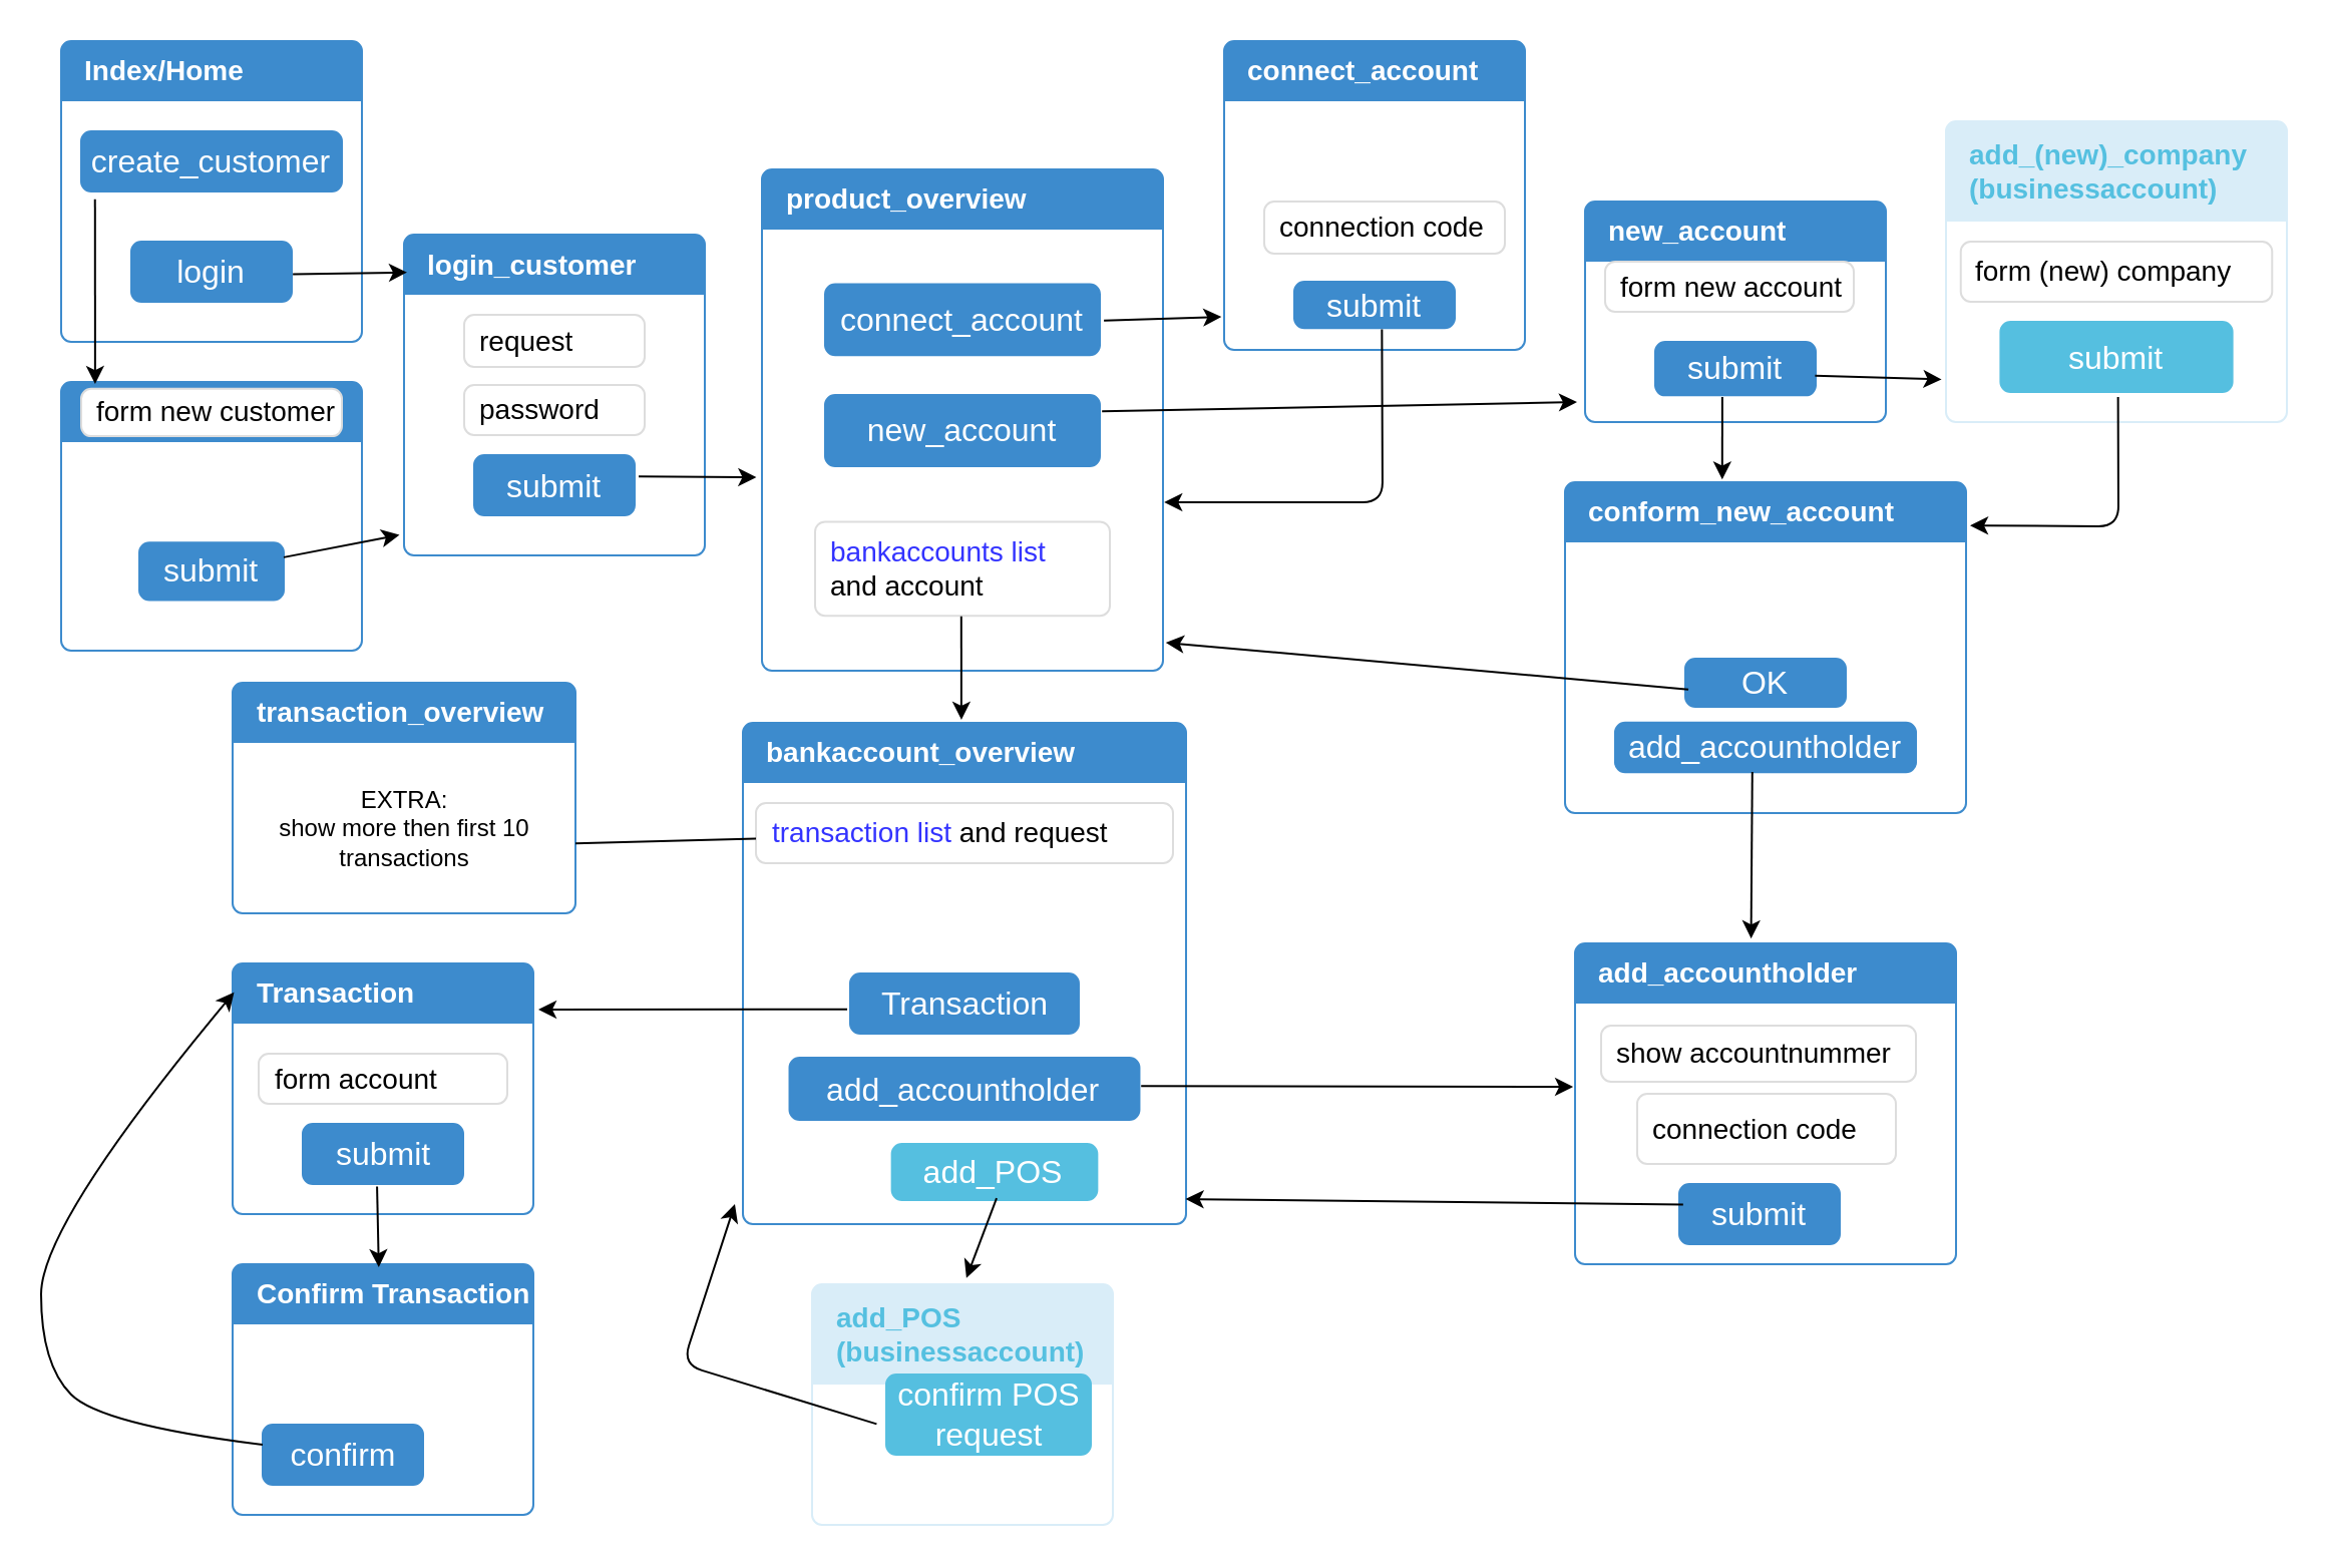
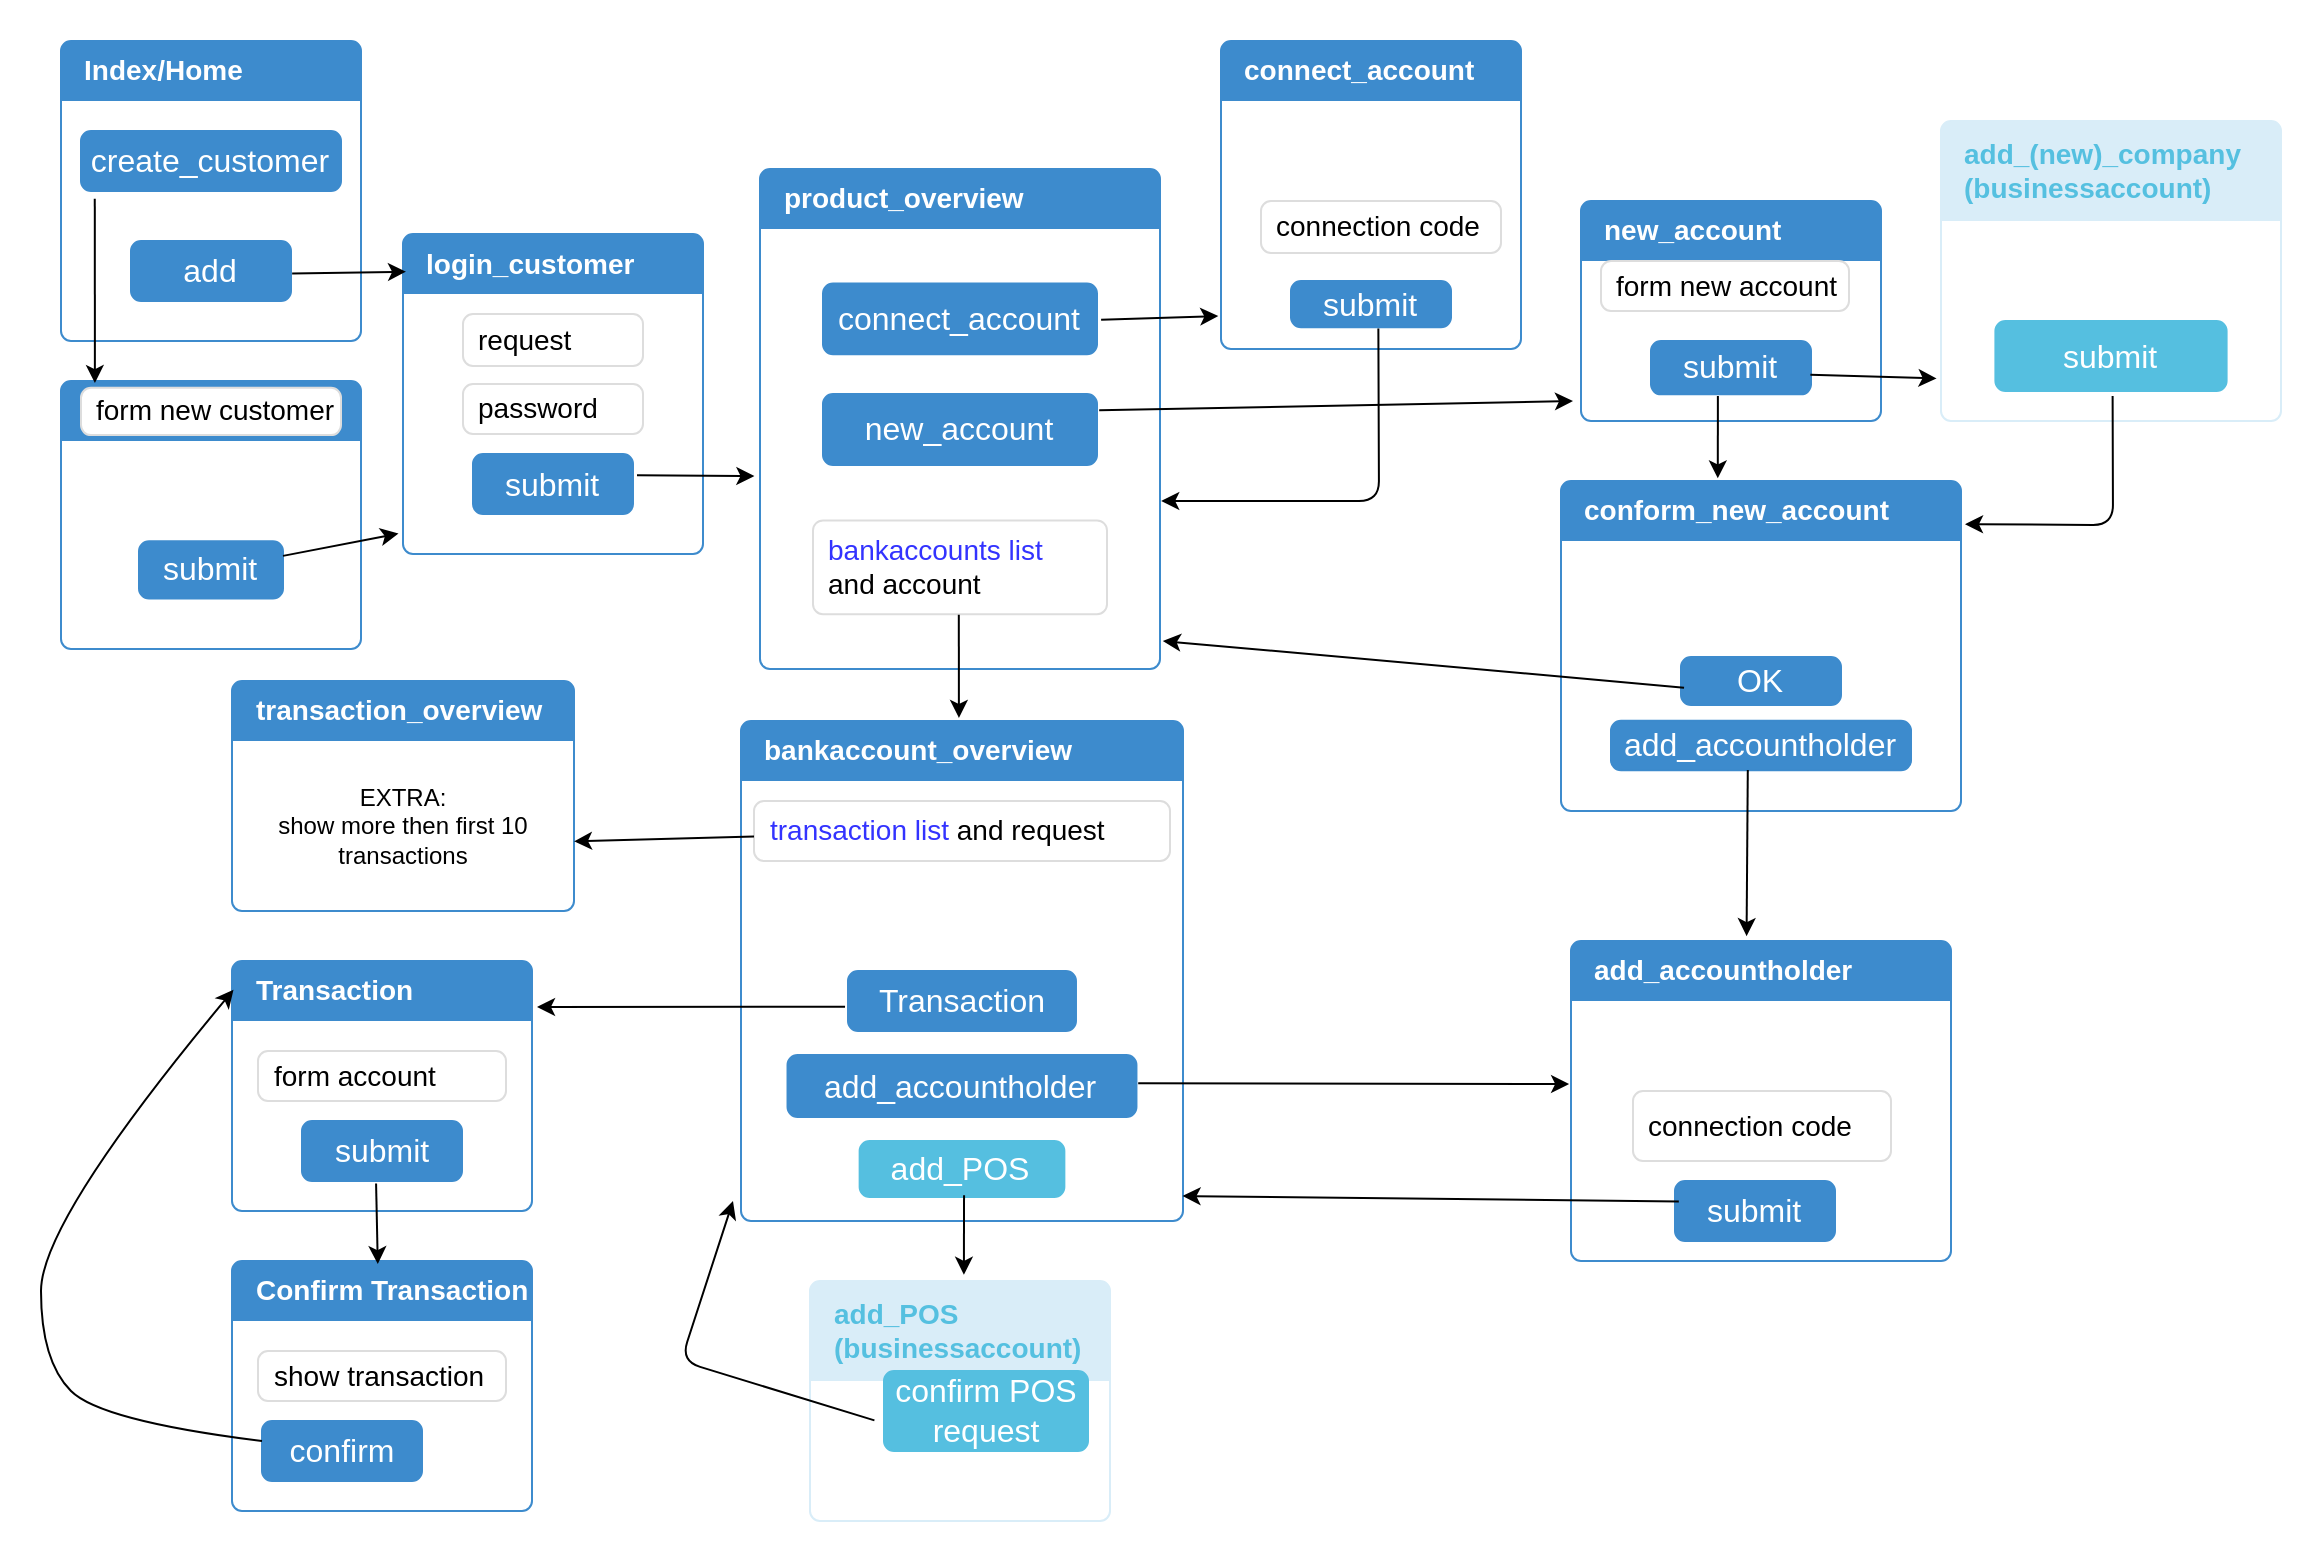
- <mxCell id="5" value="login" style="html=1;shadow=0;dashed=0;shape=mxgraph.bootstrap.rrect;rSize=5;fillColor=#3D8BCD;align=center;strokeColor=#3D8BCD;fontColor=#ffffff;fontSize=16;whiteSpace=wrap;" parent="2" vertex="1"><mxGeometry x="35" y="100" width="80" height="30" as="geometry" /></mxCell>
+ <mxCell id="5" value="add" style="html=1;shadow=0;dashed=0;shape=mxgraph.bootstrap.rrect;rSize=5;fillColor=#3D8BCD;align=center;strokeColor=#3D8BCD;fontColor=#ffffff;fontSize=16;whiteSpace=wrap;" parent="2" vertex="1"><mxGeometry x="35" y="100" width="80" height="30" as="geometry" /></mxCell>
- <mxCell id="76" value="&lt;font style=&quot;font-size: 14px&quot;&gt;form (new) company&lt;/font&gt;" style="html=1;shadow=0;dashed=0;shape=mxgraph.bootstrap.rrect;rSize=5;fillColor=#ffffff;strokeColor=#dddddd;fontSize=14;align=left;spacingLeft=6;whiteSpace=wrap;" vertex="1" parent="73"><mxGeometry x="7.367" y="60" width="155.267" height="30" as="geometry" /></mxCell>
- <mxCell id="61" value="" style="endArrow=none;html=1;fontSize=14;entryX=1;entryY=0.697;entryDx=0;entryDy=0;entryPerimeter=0;" parent="1" source="23" target="59" edge="1"><mxGeometry width="50" height="50" relative="1" as="geometry"><mxPoint x="30" y="970" as="sourcePoint" /><mxPoint x="80" y="920" as="targetPoint" /></mxGeometry></mxCell>
+ <mxCell id="61" value="" style="endArrow=classic;html=1;fontSize=14;entryX=1;entryY=0.697;entryDx=0;entryDy=0;entryPerimeter=0;" parent="1" source="23" target="59" edge="1"><mxGeometry width="50" height="50" relative="1" as="geometry"><mxPoint x="30" y="970" as="sourcePoint" /><mxPoint x="80" y="920" as="targetPoint" /></mxGeometry></mxCell>
- <mxCell id="37" value="&lt;font style=&quot;font-size: 14px;&quot;&gt;show accountnummer&lt;/font&gt;" style="html=1;shadow=0;dashed=0;shape=mxgraph.bootstrap.rrect;rSize=5;fillColor=#ffffff;strokeColor=#dddddd;fontSize=14;align=left;spacingLeft=6;whiteSpace=wrap;" parent="35" vertex="1"><mxGeometry x="13" y="41" width="157" height="28" as="geometry" /></mxCell>
- <mxCell id="26" value="add_POS" style="html=1;shadow=0;dashed=0;shape=mxgraph.bootstrap.rrect;rSize=5;fillColor=#55BFE0;align=center;strokeColor=#55BFE0;fontColor=#ffffff;fontSize=16;whiteSpace=wrap;" parent="21" vertex="1"><mxGeometry x="74.321" y="210" width="102.358" height="28" as="geometry" /></mxCell>
+ <mxCell id="26" value="add_POS" style="html=1;shadow=0;dashed=0;shape=mxgraph.bootstrap.rrect;rSize=5;fillColor=#55BFE0;align=center;strokeColor=#55BFE0;fontColor=#ffffff;fontSize=16;whiteSpace=wrap;" parent="21" vertex="1"><mxGeometry x="59.321" y="210" width="102.358" height="28" as="geometry" /></mxCell>
+ <mxCell id="68" value="&lt;font style=&quot;font-size: 14px&quot;&gt;show transaction&lt;/font&gt;" style="html=1;shadow=0;dashed=0;shape=mxgraph.bootstrap.rrect;rSize=5;fillColor=#ffffff;strokeColor=#dddddd;fontSize=14;align=left;spacingLeft=6;whiteSpace=wrap;" parent="66" vertex="1"><mxGeometry x="13" y="45" width="124" height="25" as="geometry" /></mxCell>
